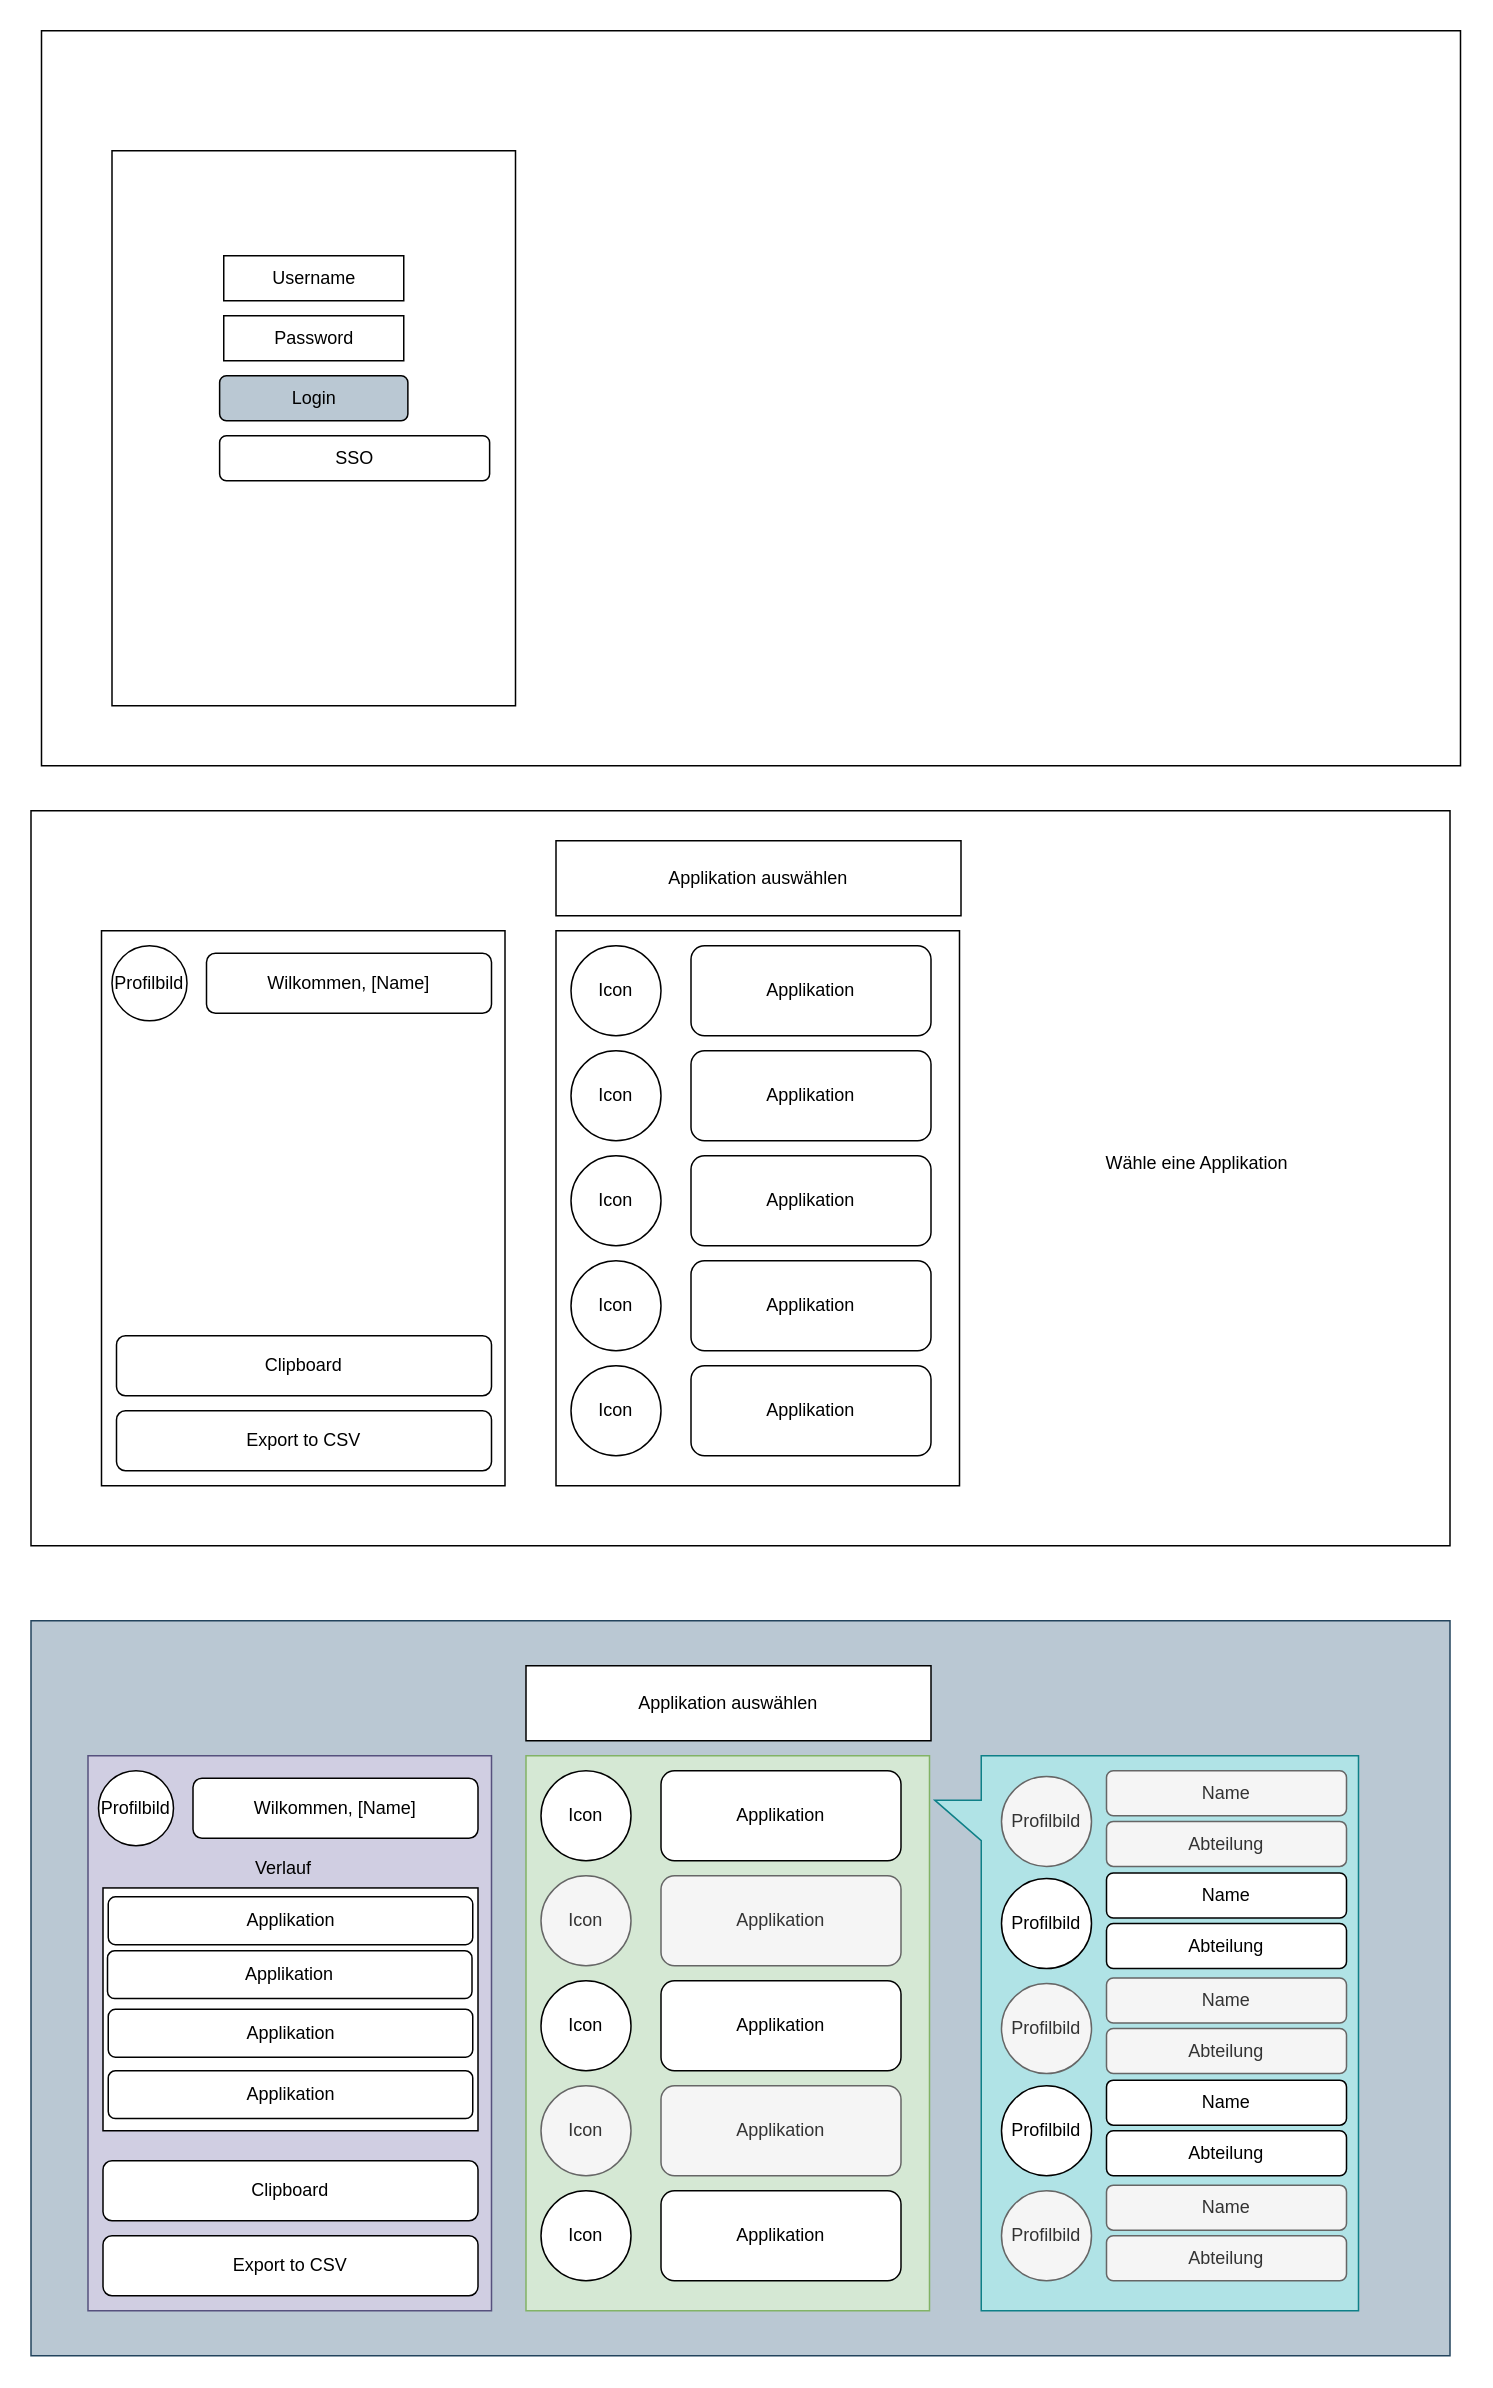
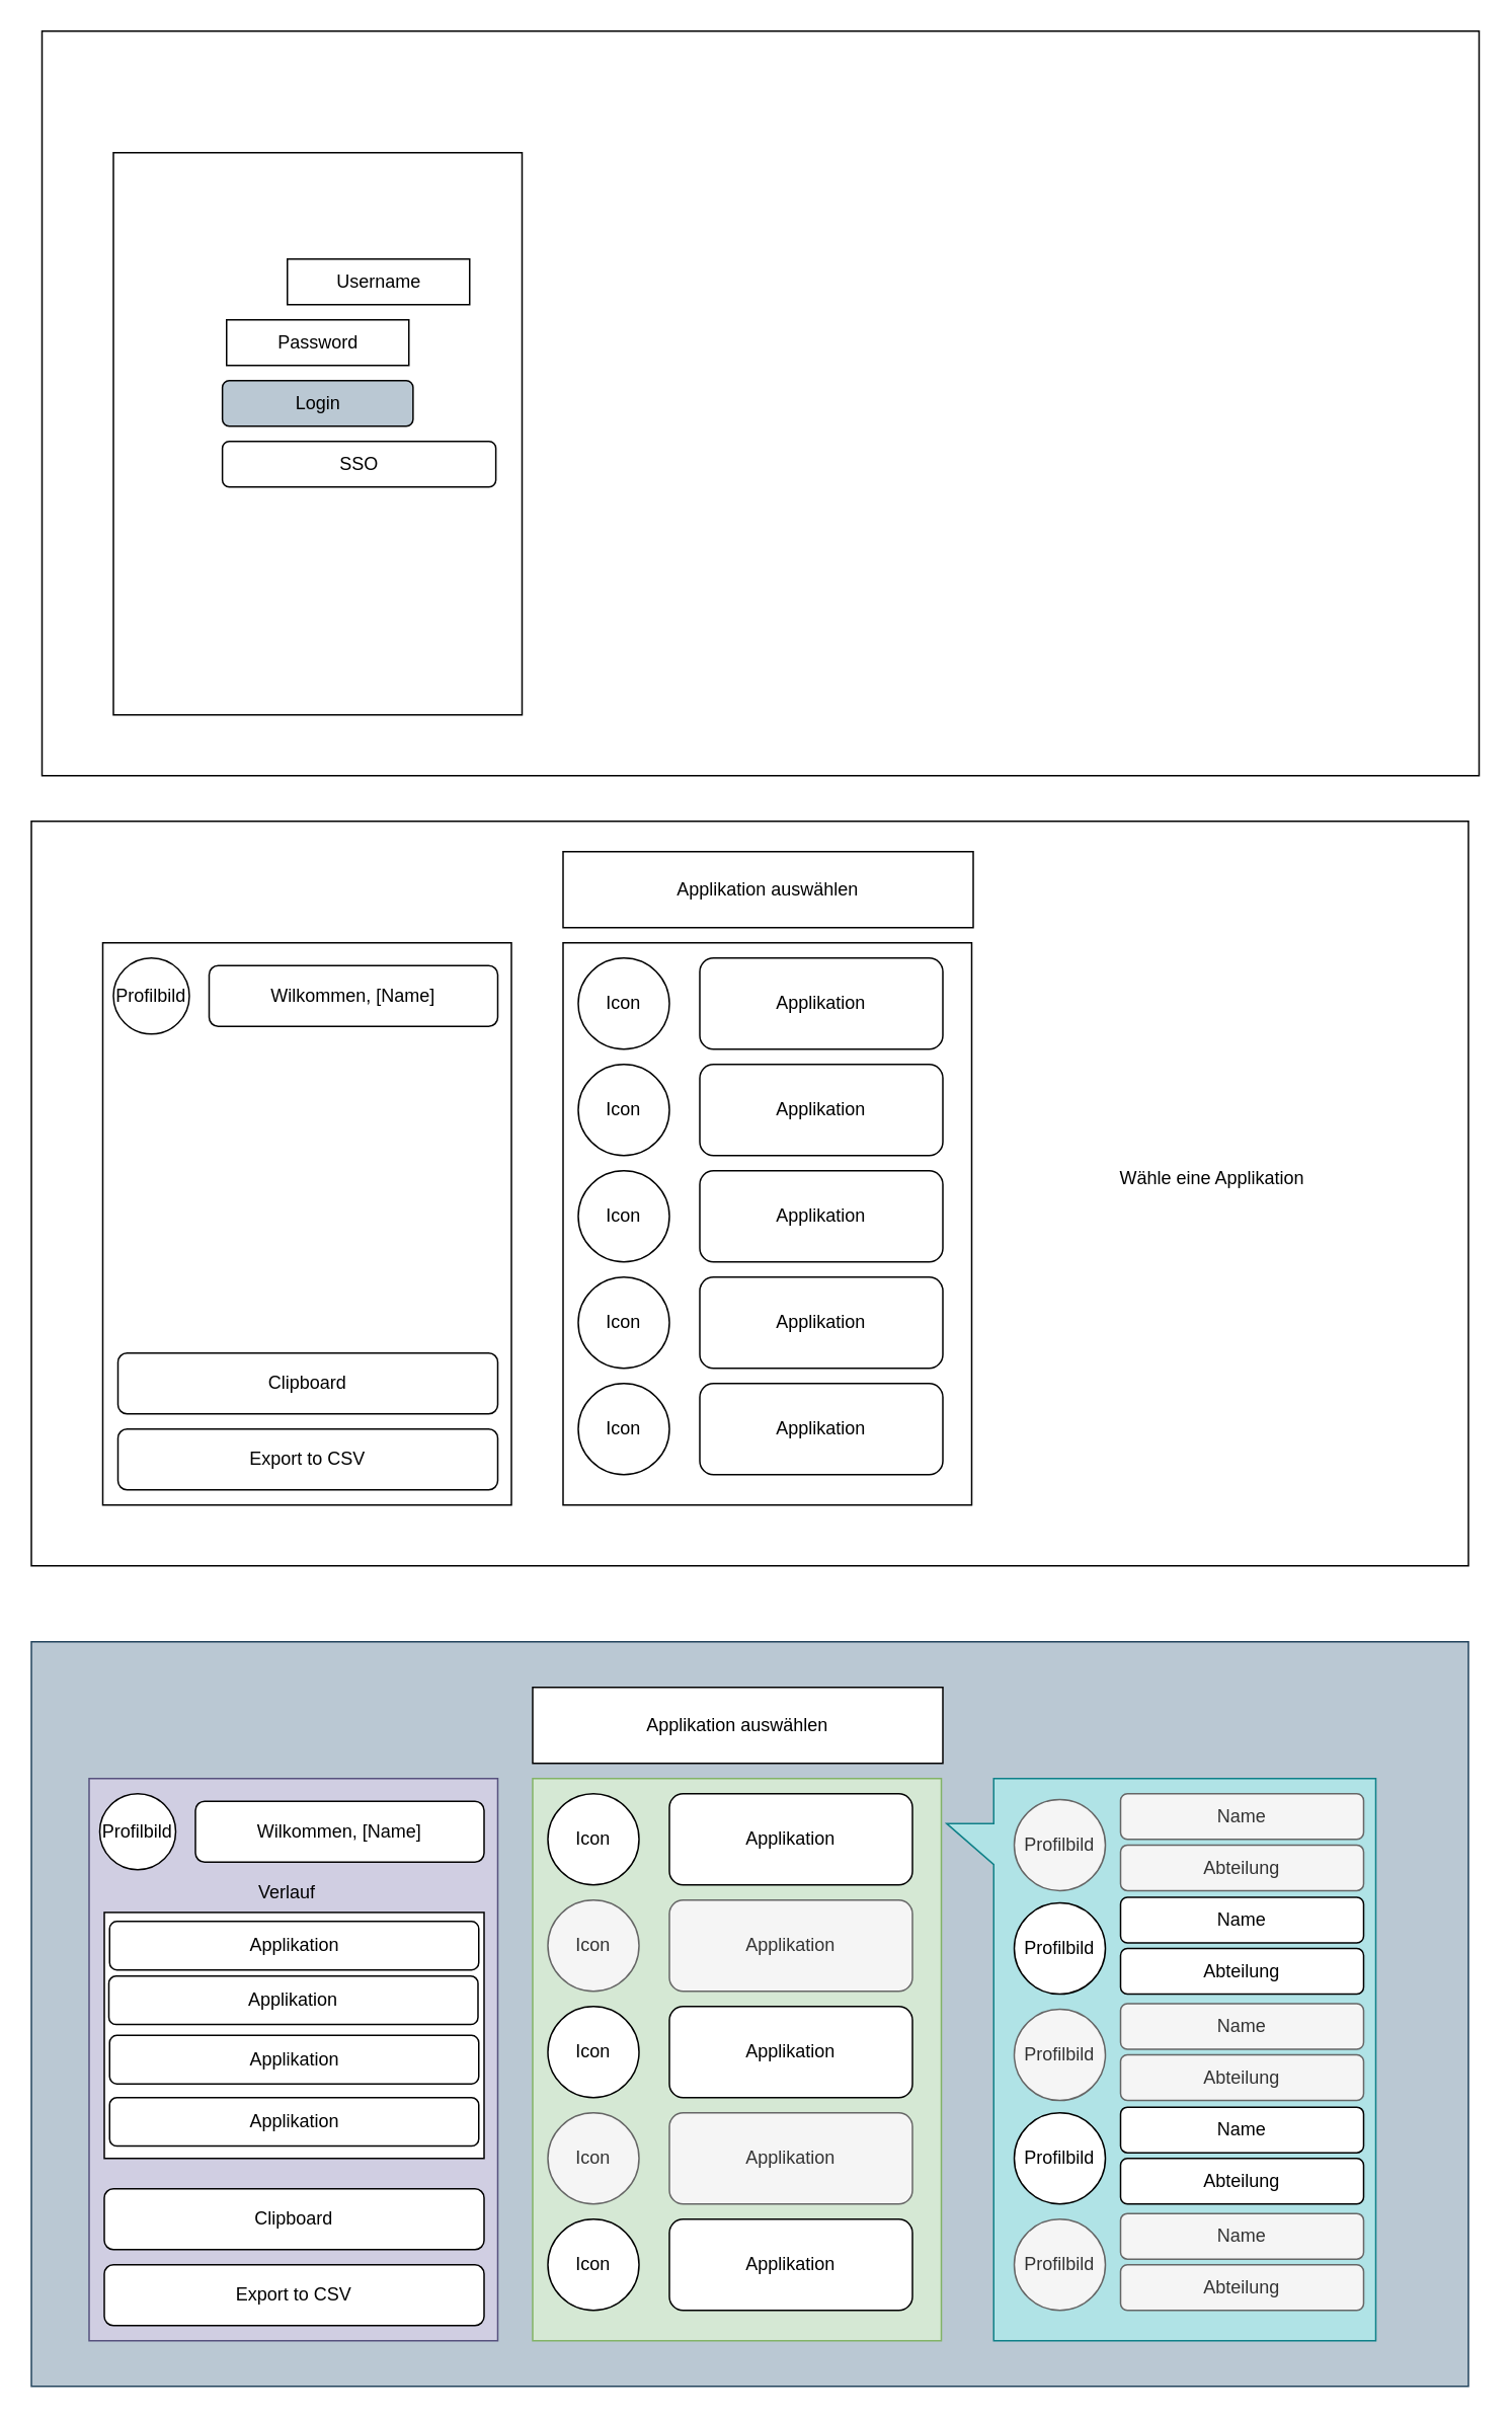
- <mxCell id="36" value="Username" style="rounded=0;whiteSpace=wrap;html=1;" vertex="1" parent="1"><mxGeometry x="148.5" y="170" width="120" height="30" as="geometry" /></mxCell>
+ <mxCell id="36" value="Username" style="rounded=0;whiteSpace=wrap;html=1;" vertex="1" parent="1"><mxGeometry x="188.5" y="170" width="120" height="30" as="geometry" /></mxCell>
